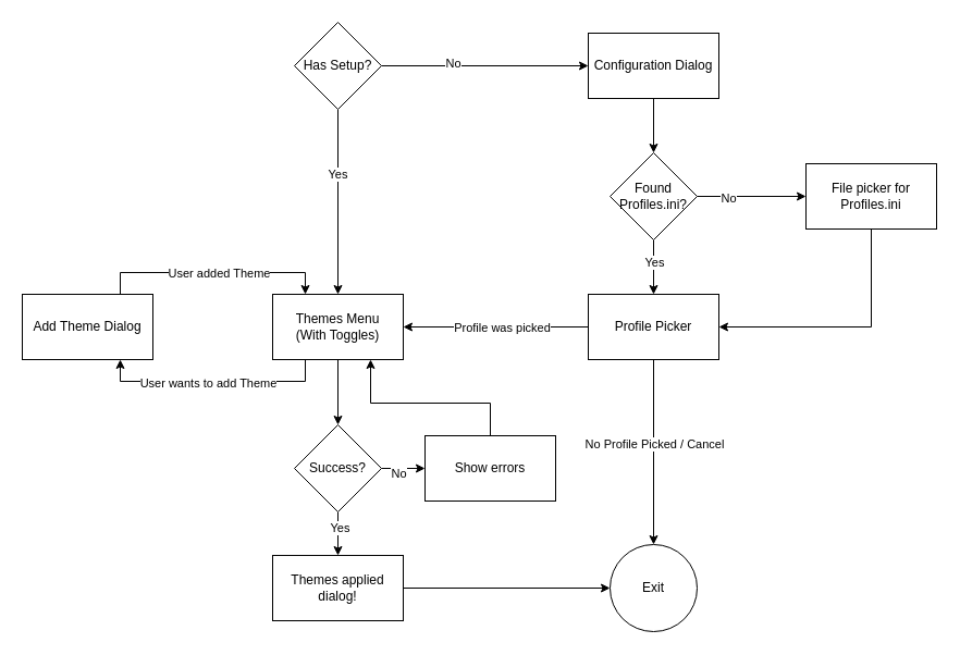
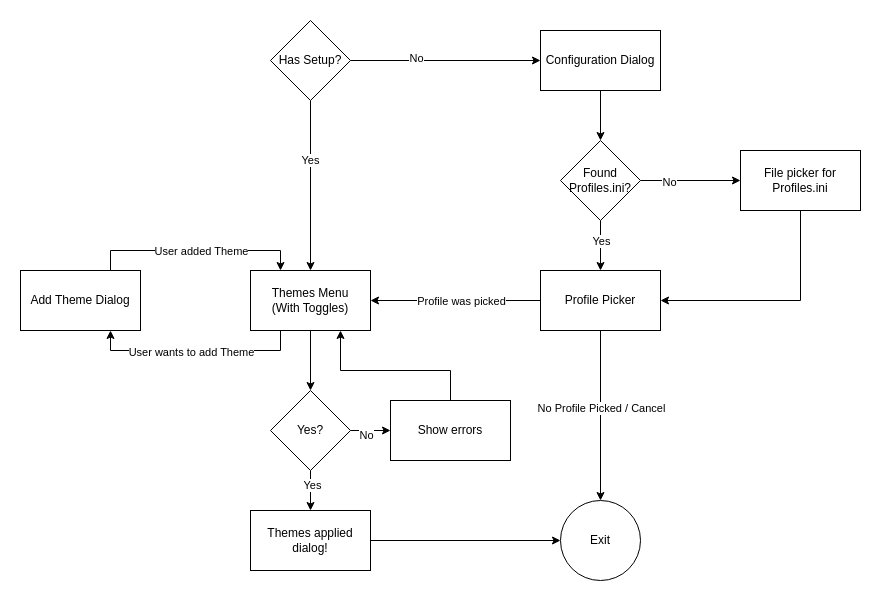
- <mxCell id="33" value="Success?" style="rhombus;whiteSpace=wrap;html=1;" vertex="1" parent="1"><mxGeometry x="270" y="390" width="80" height="80" as="geometry" /></mxCell>
+ <mxCell id="33" value="Yes?" style="rhombus;whiteSpace=wrap;html=1;" vertex="1" parent="1"><mxGeometry x="270" y="390" width="80" height="80" as="geometry" /></mxCell>
